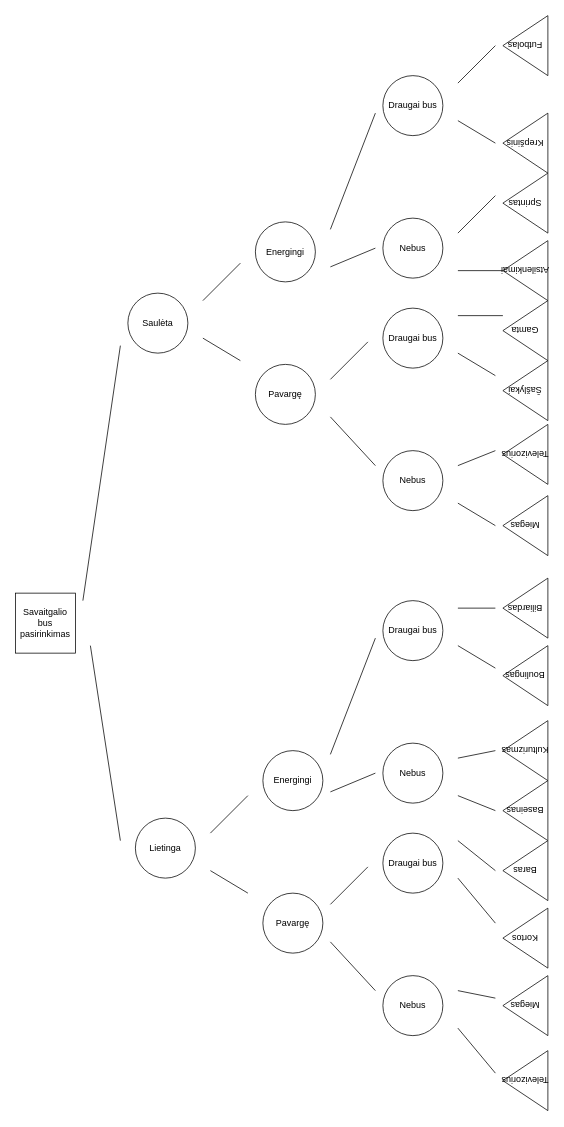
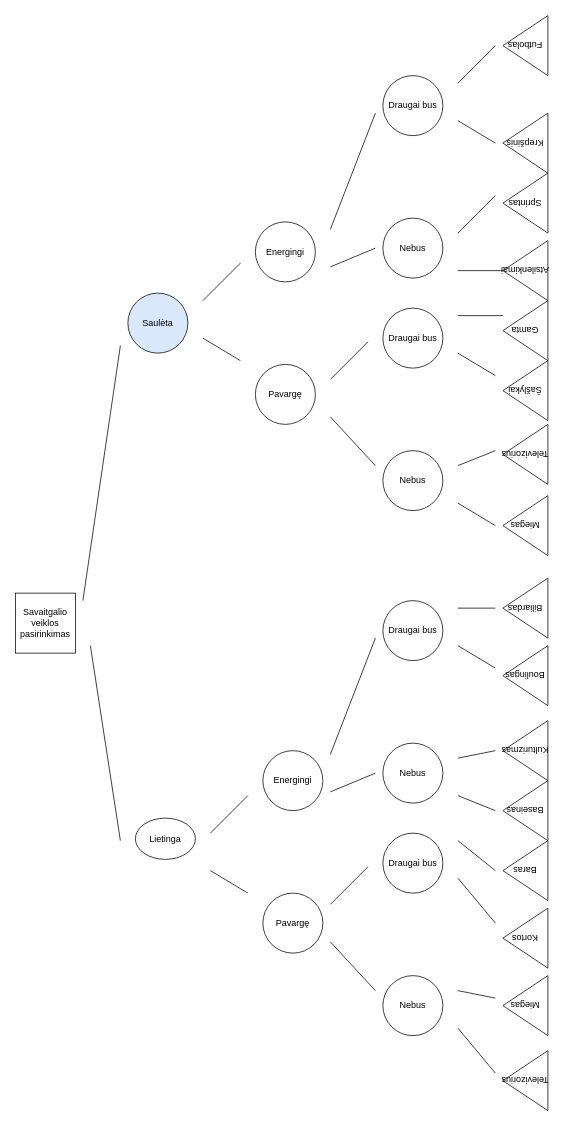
- <mxCell id="5" value="Saulėta" style="ellipse;whiteSpace=wrap;html=1;aspect=fixed;" vertex="1" parent="1"><mxGeometry x="170" y="390" width="80" height="80" as="geometry" /></mxCell>
+ <mxCell id="5" value="Saulėta" style="ellipse;whiteSpace=wrap;html=1;aspect=fixed;fillColor=#dae8fc;" vertex="1" parent="1"><mxGeometry x="170" y="390" width="80" height="80" as="geometry" /></mxCell>
- <mxCell id="2" value="Savaitgalio bus pasirinkimas" style="whiteSpace=wrap;html=1;aspect=fixed;" vertex="1" parent="1"><mxGeometry x="20" y="790" width="80" height="80" as="geometry" /></mxCell>
+ <mxCell id="2" value="Savaitgalio veiklos pasirinkimas" style="whiteSpace=wrap;html=1;aspect=fixed;" vertex="1" parent="1"><mxGeometry x="20" y="790" width="80" height="80" as="geometry" /></mxCell>
- <mxCell id="6" value="Lietinga" style="ellipse;whiteSpace=wrap;html=1;aspect=fixed;" vertex="1" parent="1"><mxGeometry x="180" y="1090" width="80" height="80" as="geometry" /></mxCell>
+ <mxCell id="6" value="Lietinga" style="ellipse;whiteSpace=wrap;html=1;aspect=fixed;" vertex="1" parent="1"><mxGeometry x="180" y="1090" width="80" height="55" as="geometry" /></mxCell>
